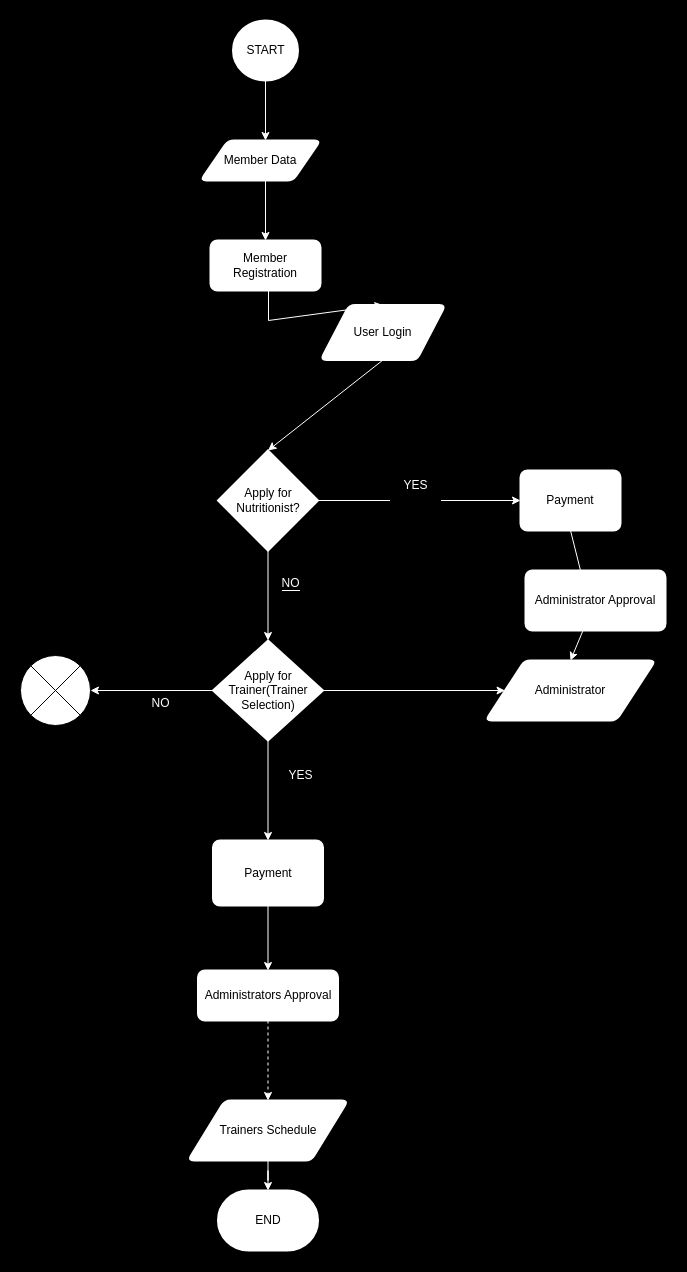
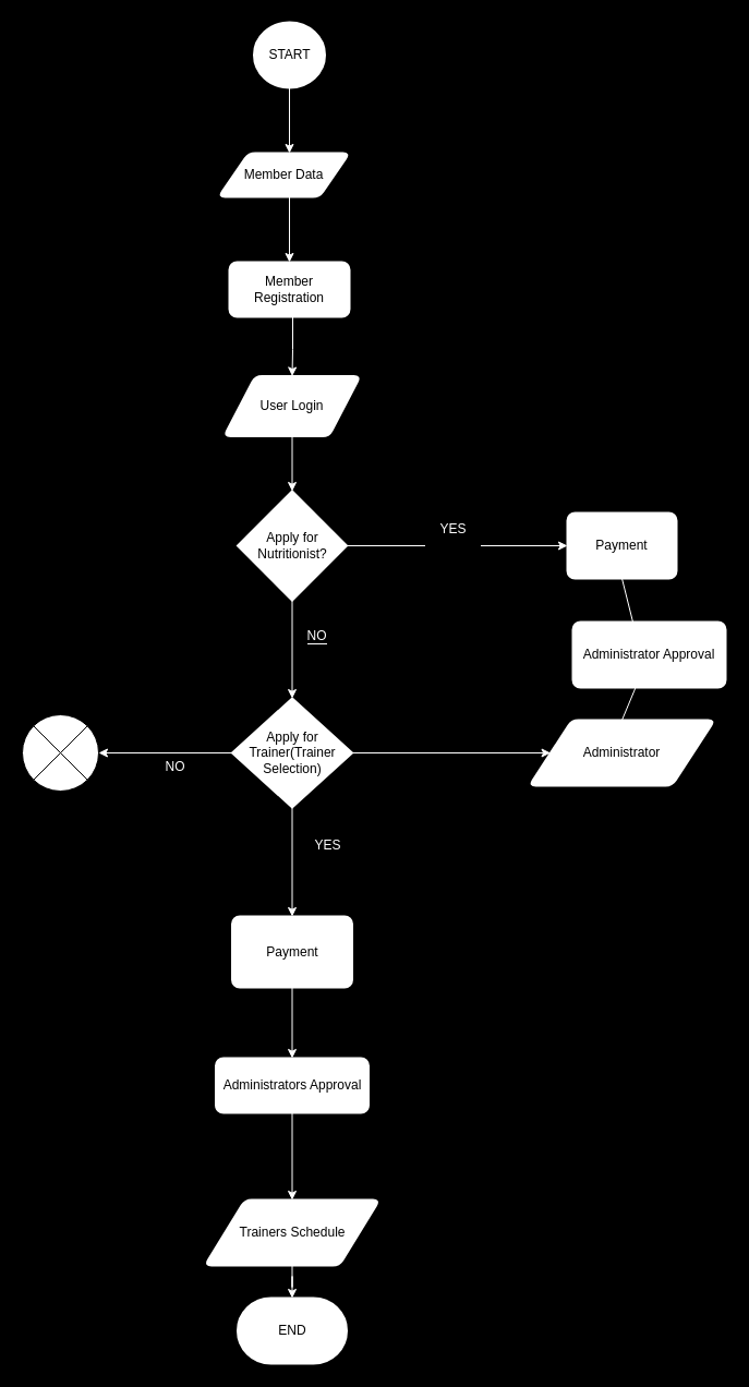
- <mxCell id="4" value="User Login" style="shape=parallelogram;html=1;strokeWidth=2;perimeter=parallelogramPerimeter;whiteSpace=wrap;rounded=1;arcSize=12;size=0.23;strokeColor=#FFFFFF;" vertex="1" parent="1"><mxGeometry x="320" y="304.5" width="125" height="55" as="geometry" /></mxCell>
+ <mxCell id="4" value="User Login" style="shape=parallelogram;html=1;strokeWidth=2;perimeter=parallelogramPerimeter;whiteSpace=wrap;rounded=1;arcSize=12;size=0.23;strokeColor=#FFFFFF;" vertex="1" parent="1"><mxGeometry x="205" y="344.5" width="125" height="55" as="geometry" /></mxCell>
- <mxCell id="26" value="" style="endArrow=classic;html=1;rounded=0;entryX=0.5;entryY=0;entryDx=0;entryDy=0;strokeColor=#FFFFFF;" edge="1" parent="1" source="23" target="24"><mxGeometry width="50" height="50" relative="1" as="geometry"><mxPoint x="270" y="660" as="sourcePoint" /><mxPoint x="320" y="610" as="targetPoint" /></mxGeometry></mxCell>
+ <mxCell id="26" value="" style="endArrow=none;html=1;rounded=0;entryX=0.5;entryY=0;entryDx=0;entryDy=0;strokeColor=#FFFFFF;" edge="1" parent="1" source="23" target="24"><mxGeometry width="50" height="50" relative="1" as="geometry"><mxPoint x="270" y="660" as="sourcePoint" /><mxPoint x="320" y="610" as="targetPoint" /></mxGeometry></mxCell>
- <mxCell id="21" value="" style="endArrow=classic;html=1;rounded=0;exitX=0.5;exitY=1;exitDx=0;exitDy=0;entryX=0.5;entryY=0;entryDx=0;entryDy=0;strokeColor=#FFFFFF;dashed=1;" edge="1" parent="1" source="13" target="17"><mxGeometry width="50" height="50" relative="1" as="geometry"><mxPoint x="280" y="1120" as="sourcePoint" /><mxPoint x="430" y="1010" as="targetPoint" /></mxGeometry></mxCell>
+ <mxCell id="21" value="" style="endArrow=classic;html=1;rounded=0;exitX=0.5;exitY=1;exitDx=0;exitDy=0;entryX=0.5;entryY=0;entryDx=0;entryDy=0;strokeColor=#FFFFFF;" edge="1" parent="1" source="13" target="17"><mxGeometry width="50" height="50" relative="1" as="geometry"><mxPoint x="280" y="1120" as="sourcePoint" /><mxPoint x="430" y="1010" as="targetPoint" /></mxGeometry></mxCell>
